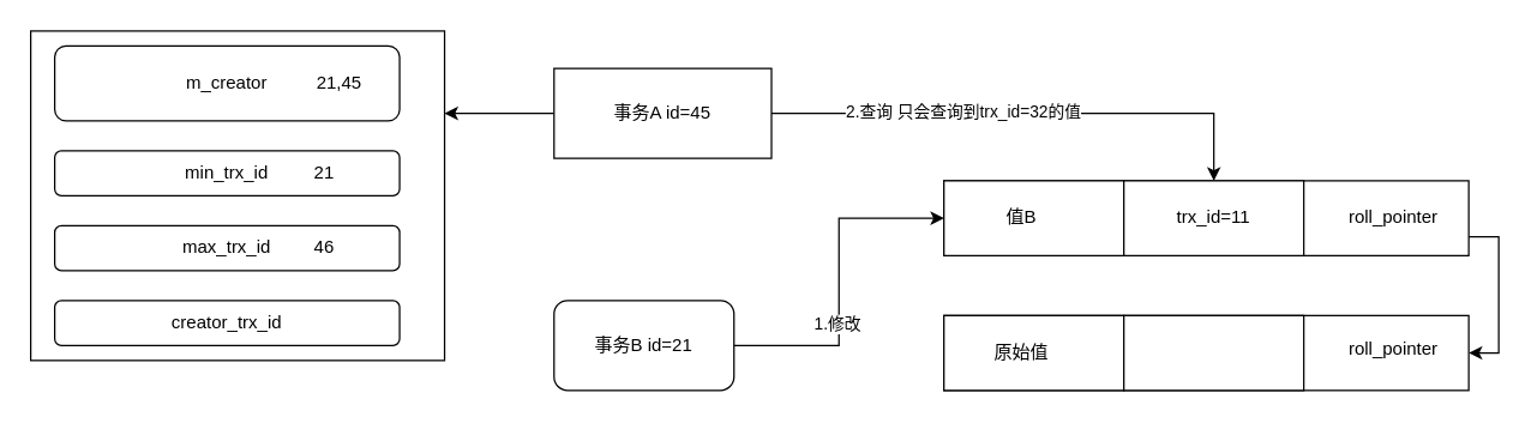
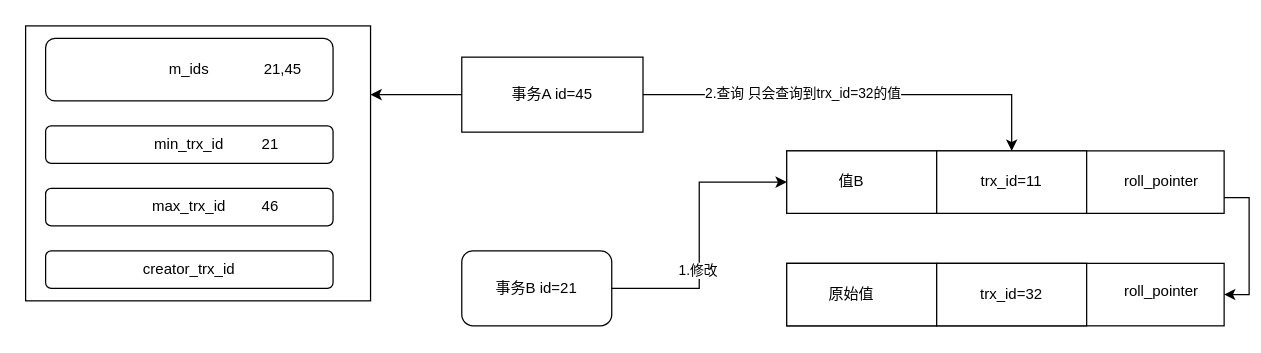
- <mxCell id="3" value="m_creator" style="rounded=1;whiteSpace=wrap;html=1;" vertex="1" parent="1"><mxGeometry x="36" y="30" width="230" height="50" as="geometry" /></mxCell>
+ <mxCell id="3" value="m_ids" style="rounded=1;whiteSpace=wrap;html=1;" vertex="1" parent="1"><mxGeometry x="36" y="30" width="230" height="50" as="geometry" /></mxCell>
+ <mxCell id="22" value="trx_id=32" style="text;html=1;strokeColor=none;fillColor=none;align=center;verticalAlign=middle;whiteSpace=wrap;rounded=0;" vertex="1" parent="17"><mxGeometry x="160" y="15" width="40" height="20" as="geometry" /></mxCell>
